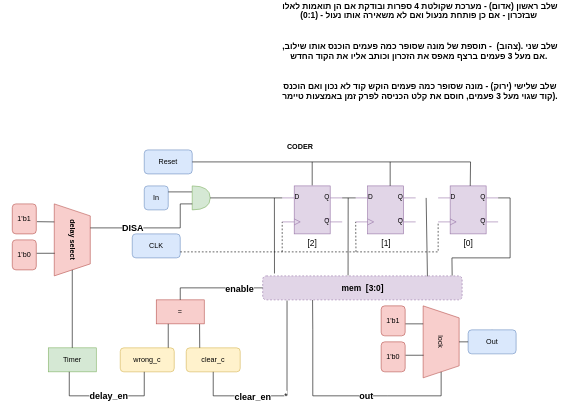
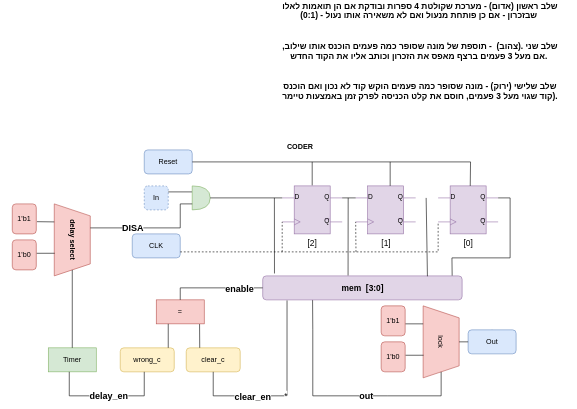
- <mxCell id="5" value="In" style="rounded=1;whiteSpace=wrap;html=1;fillColor=#dae8fc;strokeColor=#6c8ebf;" parent="1" vertex="1"><mxGeometry x="240" y="260" width="40" height="40" as="geometry" /></mxCell>
+ <mxCell id="5" value="In" style="rounded=1;whiteSpace=wrap;html=1;fillColor=#dae8fc;strokeColor=#6c8ebf;dashed=1;" parent="1" vertex="1"><mxGeometry x="240" y="260" width="40" height="40" as="geometry" /></mxCell>
- <mxCell id="26" value="&lt;b&gt;mem&amp;nbsp; [3:0]&lt;/b&gt;" style="rounded=1;whiteSpace=wrap;html=1;fontSize=14;fillColor=#e1d5e7;strokeColor=#9673a6;dashed=1;" parent="1" vertex="1"><mxGeometry x="437.5" y="410" width="332.5" height="40" as="geometry" /></mxCell>
+ <mxCell id="26" value="&lt;b&gt;mem&amp;nbsp; [3:0]&lt;/b&gt;" style="rounded=1;whiteSpace=wrap;html=1;fontSize=14;fillColor=#e1d5e7;strokeColor=#9673a6;" parent="1" vertex="1"><mxGeometry x="437.5" y="410" width="332.5" height="40" as="geometry" /></mxCell>
